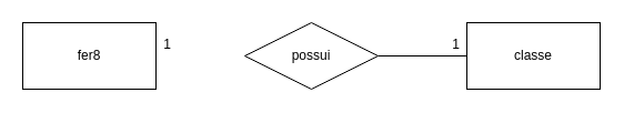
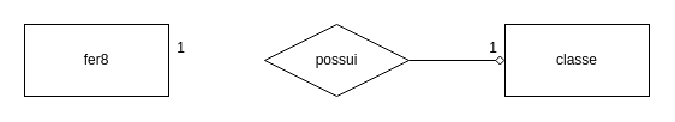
- <mxCell id="3" style="edgeStyle=orthogonalEdgeStyle;rounded=0;orthogonalLoop=1;jettySize=auto;html=1;entryX=0;entryY=0.5;entryDx=0;entryDy=0;endArrow=none;endFill=0;" edge="1" parent="1" source="4" target="5"><mxGeometry relative="1" as="geometry" /></mxCell>
+ <mxCell id="3" style="edgeStyle=orthogonalEdgeStyle;rounded=0;orthogonalLoop=1;jettySize=auto;html=1;entryX=0;entryY=0.5;entryDx=0;entryDy=0;endArrow=diamond;endFill=0;" edge="1" parent="1" source="4" target="5"><mxGeometry relative="1" as="geometry" /></mxCell>
